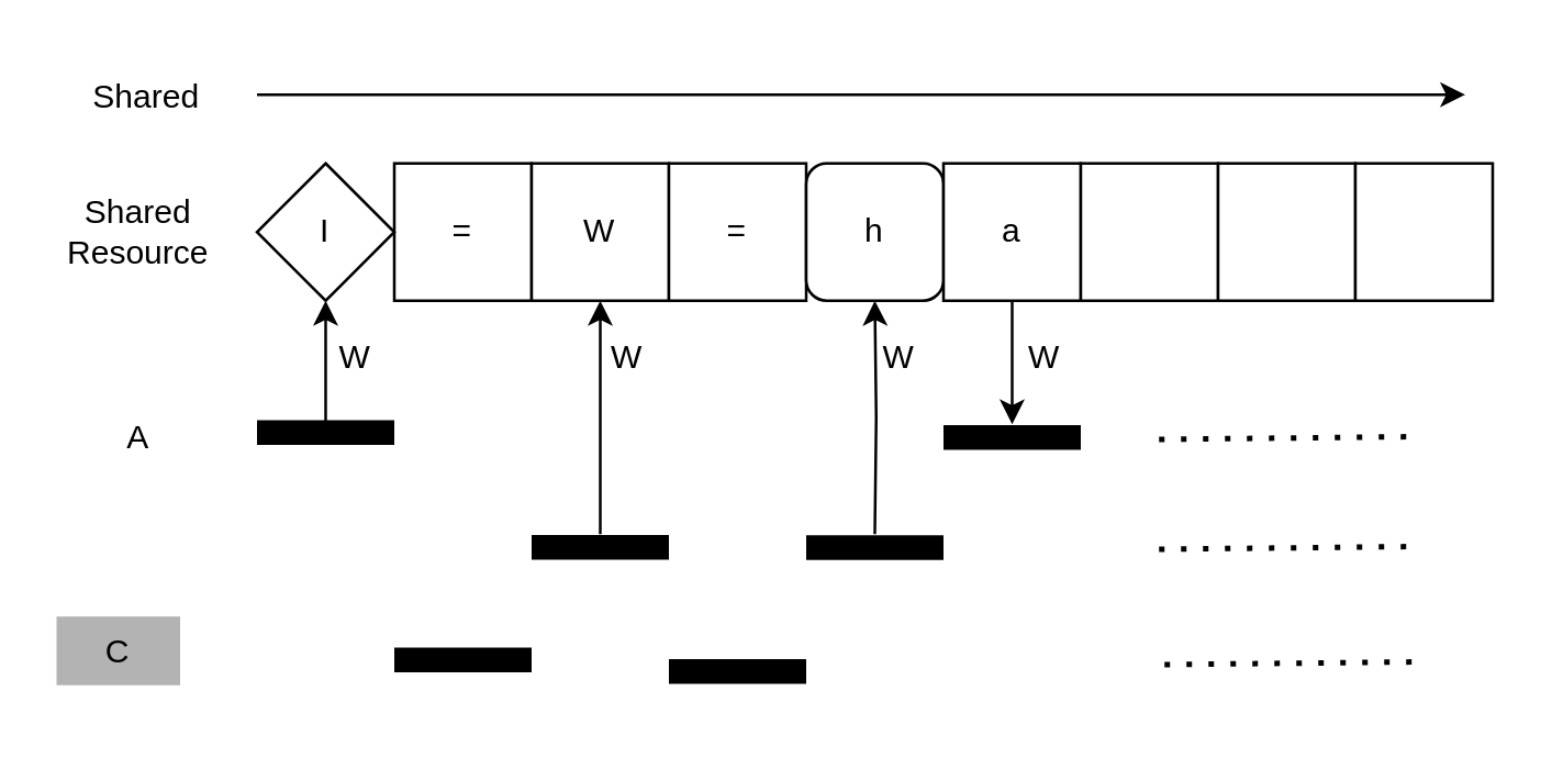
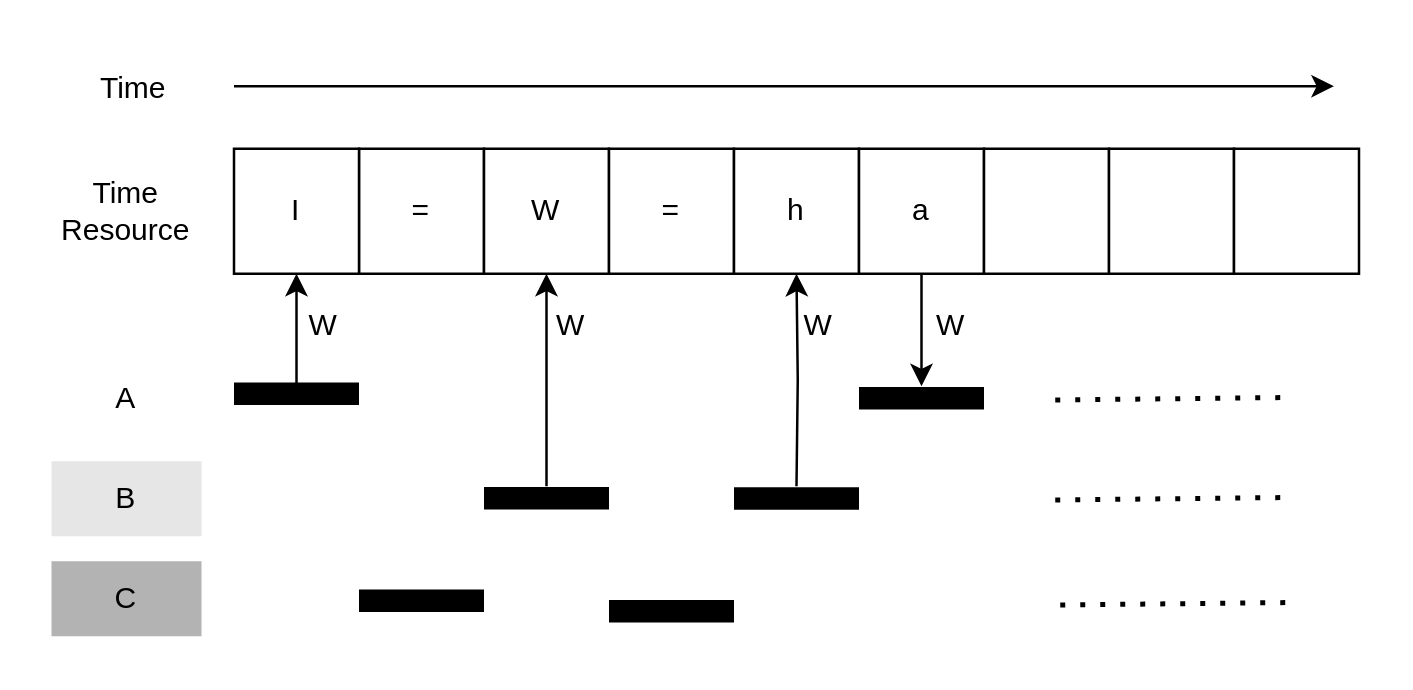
- <mxCell id="3" value="&lt;div&gt;Shared&lt;/div&gt;" style="text;html=1;strokeColor=none;fillColor=none;align=center;verticalAlign=middle;whiteSpace=wrap;rounded=0;" parent="1" vertex="1"><mxGeometry x="23" y="20" width="60" height="30" as="geometry" /></mxCell>
+ <mxCell id="3" value="&lt;div&gt;Time&lt;/div&gt;" style="text;html=1;strokeColor=none;fillColor=none;align=center;verticalAlign=middle;whiteSpace=wrap;rounded=0;" parent="1" vertex="1"><mxGeometry x="23" y="20" width="60" height="30" as="geometry" /></mxCell>
- <mxCell id="4" value="&lt;div&gt;Shared&lt;/div&gt;&lt;div&gt;Resource&lt;/div&gt;" style="text;html=1;strokeColor=none;fillColor=none;align=center;verticalAlign=middle;whiteSpace=wrap;rounded=0;" parent="1" vertex="1"><mxGeometry x="20" y="69" width="60" height="30" as="geometry" /></mxCell>
+ <mxCell id="4" value="&lt;div&gt;Time&lt;/div&gt;&lt;div&gt;Resource&lt;/div&gt;" style="text;html=1;strokeColor=none;fillColor=none;align=center;verticalAlign=middle;whiteSpace=wrap;rounded=0;" parent="1" vertex="1"><mxGeometry x="20" y="69" width="60" height="30" as="geometry" /></mxCell>
- <mxCell id="6" value="I" style="rhombus;whiteSpace=wrap;html=1;aspect=fixed;" parent="1" vertex="1"><mxGeometry x="93" y="59" width="50" height="50" as="geometry" /></mxCell>
+ <mxCell id="6" value="I" style="whiteSpace=wrap;html=1;aspect=fixed;" parent="1" vertex="1"><mxGeometry x="93" y="59" width="50" height="50" as="geometry" /></mxCell>
- <mxCell id="10" value="h" style="whiteSpace=wrap;html=1;aspect=fixed;rounded=1;" parent="1" vertex="1"><mxGeometry x="293" y="59" width="50" height="50" as="geometry" /></mxCell>
+ <mxCell id="10" value="h" style="whiteSpace=wrap;html=1;aspect=fixed;" parent="1" vertex="1"><mxGeometry x="293" y="59" width="50" height="50" as="geometry" /></mxCell>
+ <mxCell id="16" value="&lt;div&gt;B&lt;/div&gt;" style="text;html=1;strokeColor=none;fillColor=#E6E6E6;align=center;verticalAlign=middle;whiteSpace=wrap;rounded=0;" parent="1" vertex="1"><mxGeometry x="20" y="184" width="60" height="30" as="geometry" /></mxCell>
- <mxCell id="17" value="C" style="text;html=1;strokeColor=none;fillColor=#B3B3B3;align=center;verticalAlign=middle;whiteSpace=wrap;rounded=0;" parent="1" vertex="1"><mxGeometry x="20" y="224" width="45" height="25" as="geometry" /></mxCell>
+ <mxCell id="17" value="C" style="text;html=1;strokeColor=none;fillColor=#B3B3B3;align=center;verticalAlign=middle;whiteSpace=wrap;rounded=0;" parent="1" vertex="1"><mxGeometry x="20" y="224" width="60" height="30" as="geometry" /></mxCell>
